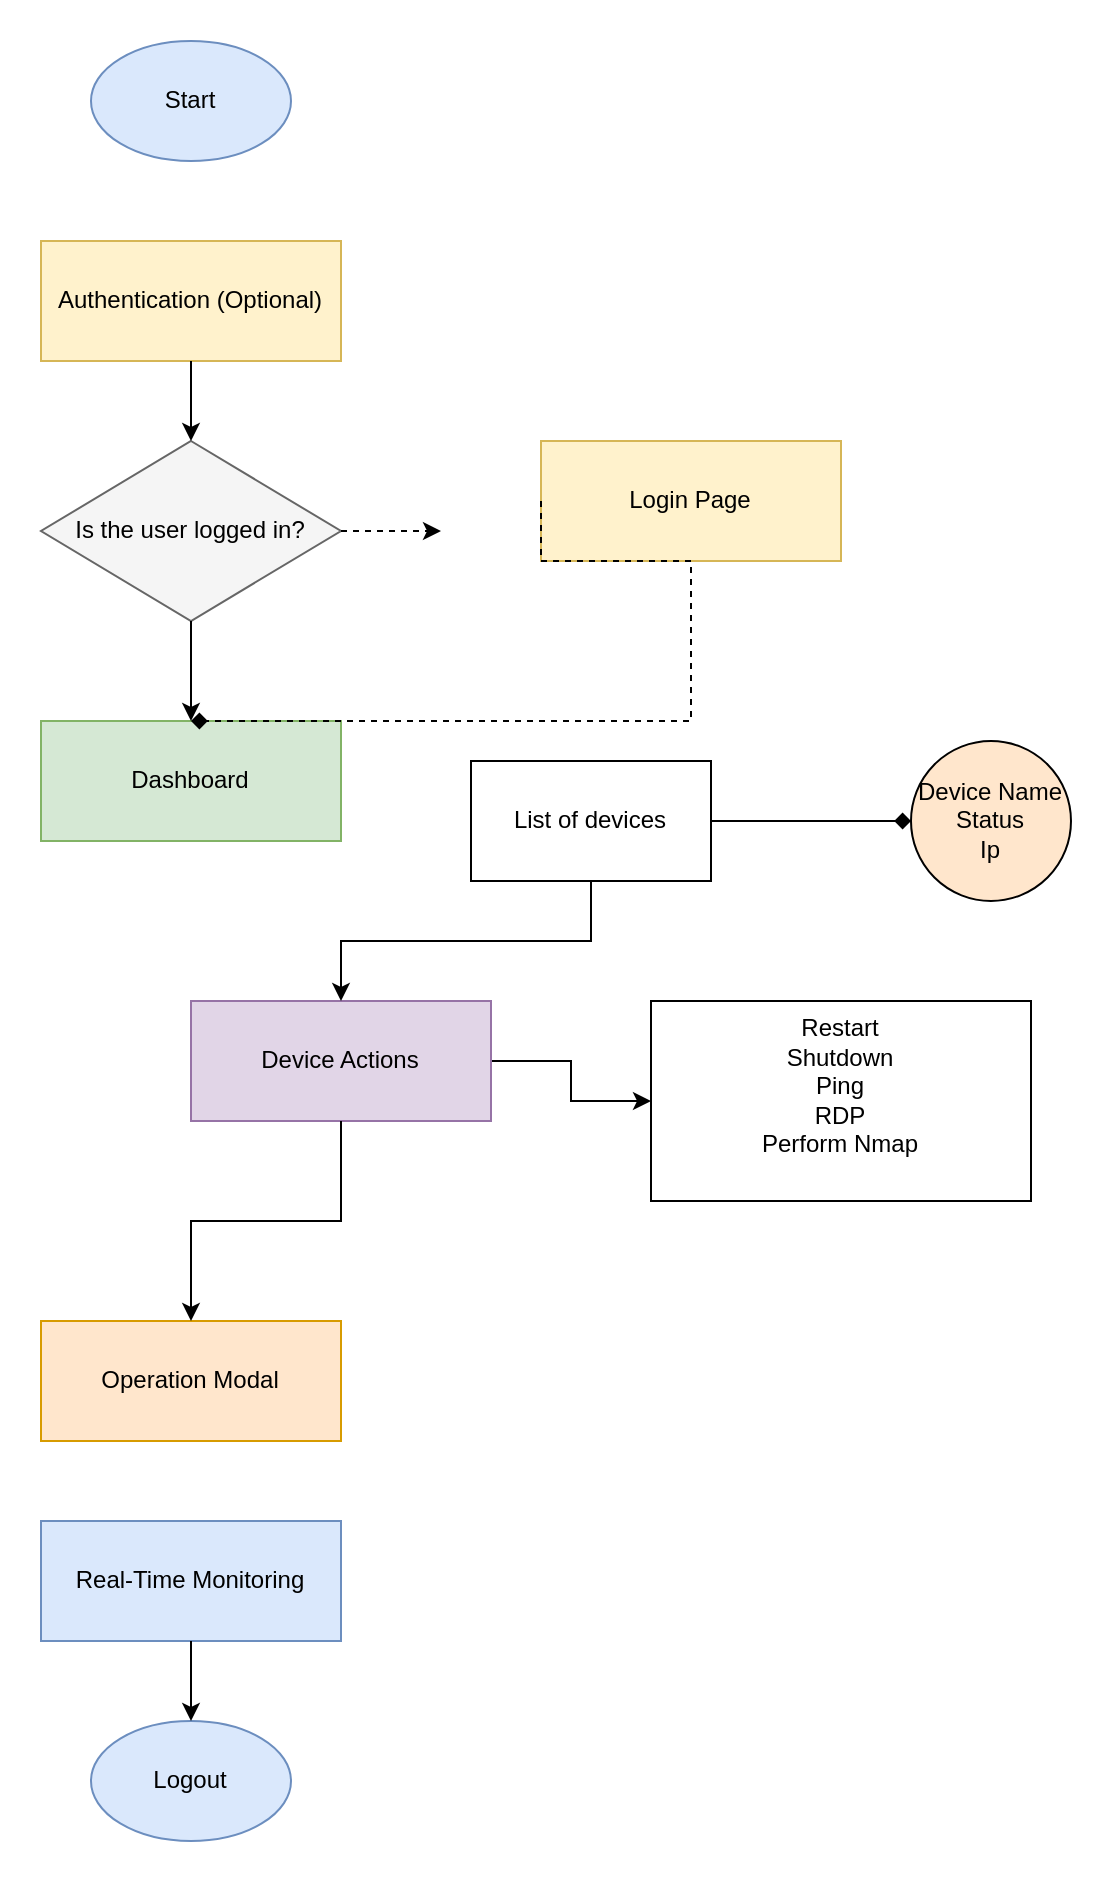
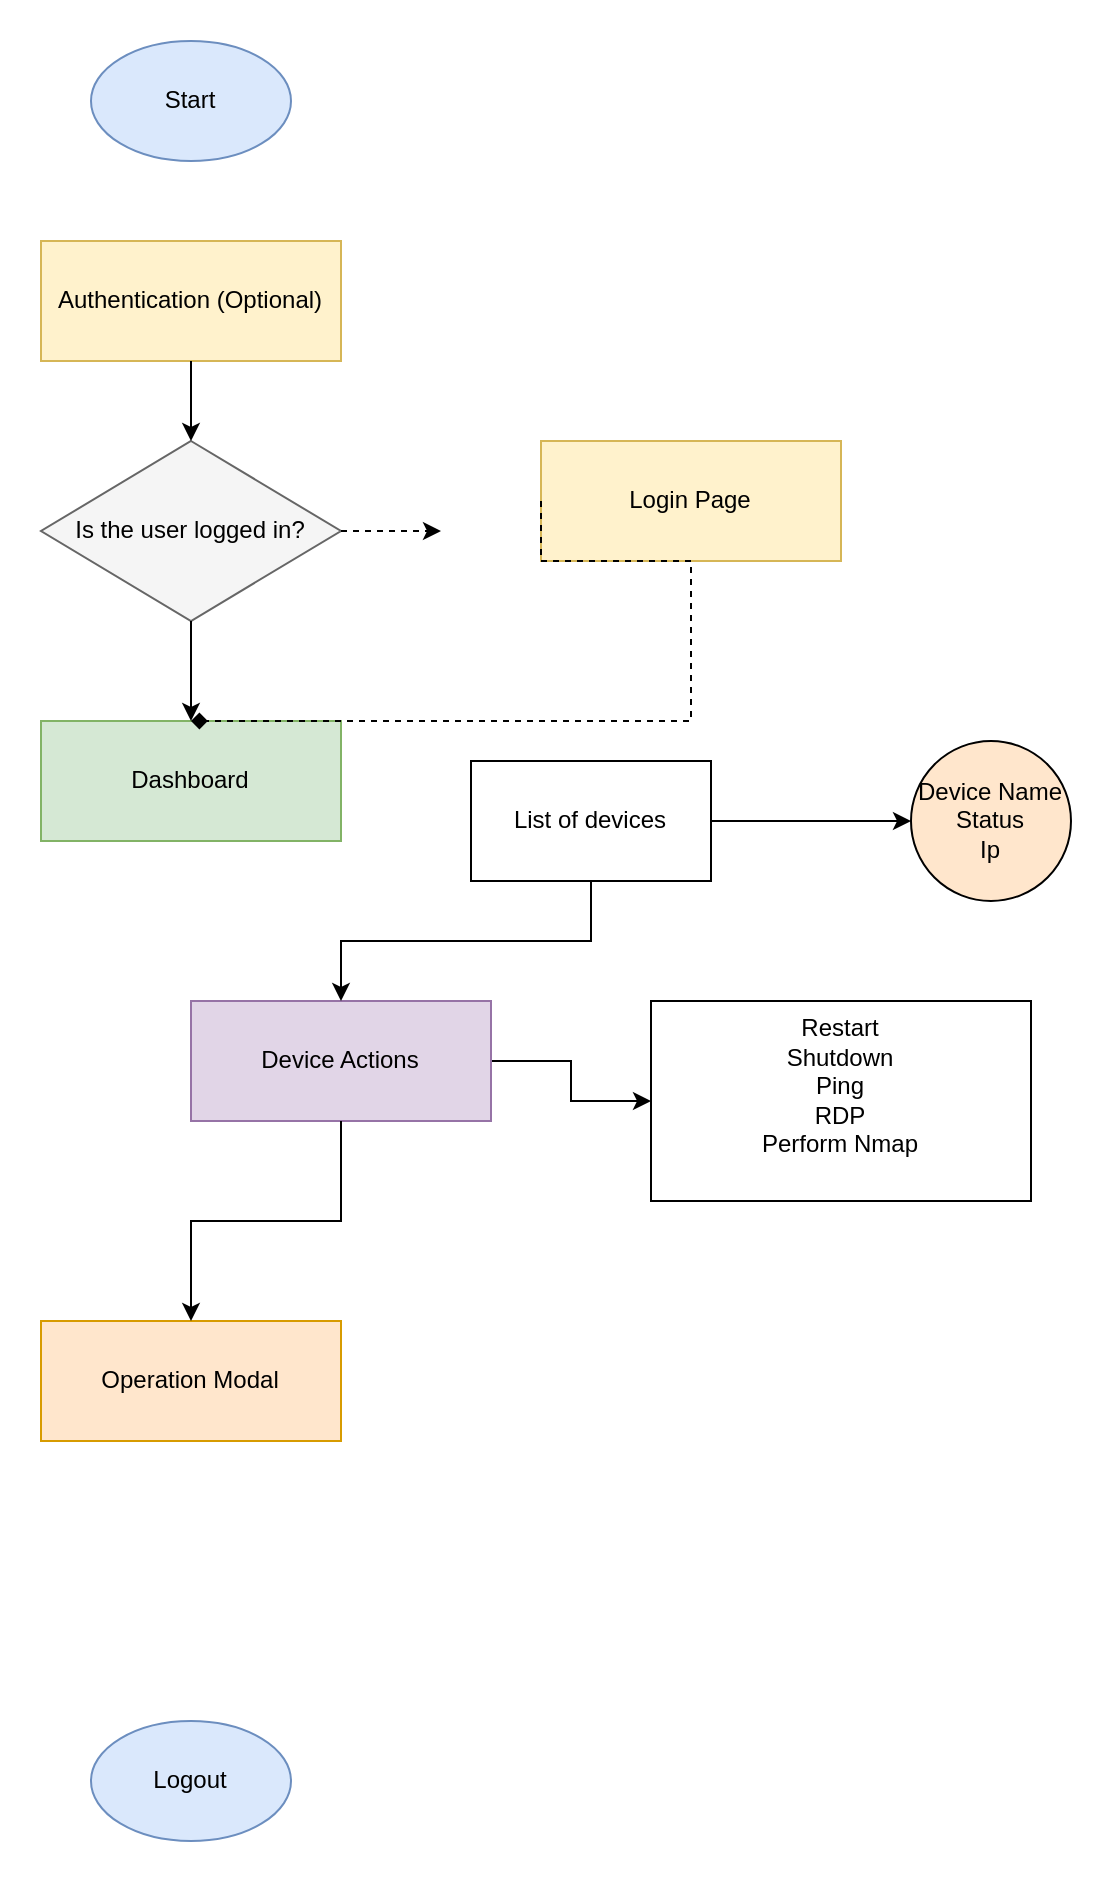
- <mxCell id="19" value="" style="edgeStyle=orthogonalEdgeStyle;rounded=0;orthogonalLoop=1;jettySize=auto;html=1;endArrow=diamond;" edge="1" parent="1" source="20" target="22"><mxGeometry relative="1" as="geometry" /></mxCell>
+ <mxCell id="19" value="" style="edgeStyle=orthogonalEdgeStyle;rounded=0;orthogonalLoop=1;jettySize=auto;html=1;" edge="1" parent="1" source="20" target="22"><mxGeometry relative="1" as="geometry" /></mxCell>
- <mxCell id="9" value="Real-Time Monitoring" style="rounded=0;whiteSpace=wrap;html=1;fillColor=#dae8fc;strokeColor=#6c8ebf;" vertex="1" parent="1"><mxGeometry x="20" y="760" width="150" height="60" as="geometry" /></mxCell>
- <mxCell id="14" style="edgeStyle=orthogonalEdgeStyle;rounded=0;html=1;exitX=0.5;exitY=1;entryX=0.5;entryY=0;endArrow=classic;endFill=1;" edge="1" parent="1" source="9" target="10"><mxGeometry relative="1" as="geometry" /></mxCell>
